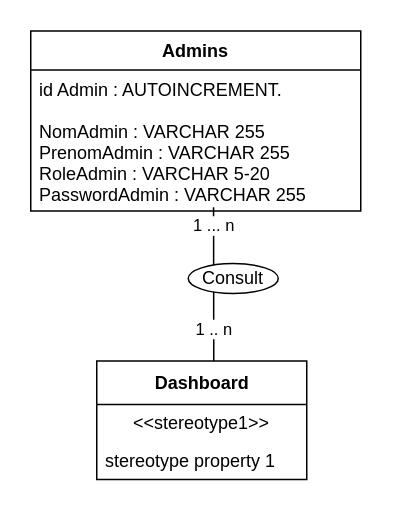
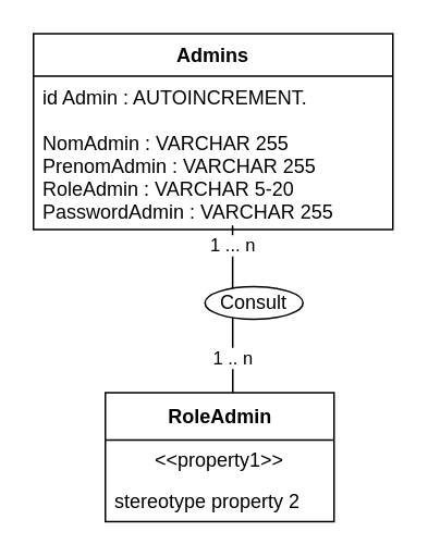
- <mxCell id="7" value="Dashboard" style="swimlane;fontStyle=1;align=center;verticalAlign=middle;childLayout=stackLayout;horizontal=1;startSize=29;horizontalStack=0;resizeParent=1;resizeParentMax=0;resizeLast=0;collapsible=0;marginBottom=0;html=1;" vertex="1" parent="1"><mxGeometry x="64" y="240" width="140" height="79" as="geometry" /></mxCell>
+ <mxCell id="7" value="RoleAdmin" style="swimlane;fontStyle=1;align=center;verticalAlign=middle;childLayout=stackLayout;horizontal=1;startSize=29;horizontalStack=0;resizeParent=1;resizeParentMax=0;resizeLast=0;collapsible=0;marginBottom=0;html=1;" vertex="1" parent="1"><mxGeometry x="64" y="240" width="140" height="79" as="geometry" /></mxCell>
- <mxCell id="8" value="&amp;lt;&amp;lt;stereotype1&amp;gt;&amp;gt;" style="text;html=1;strokeColor=none;fillColor=none;align=center;verticalAlign=middle;spacingLeft=4;spacingRight=4;overflow=hidden;rotatable=0;points=[[0,0.5],[1,0.5]];portConstraint=eastwest;" vertex="1" parent="7"><mxGeometry y="29" width="140" height="25" as="geometry" /></mxCell>
+ <mxCell id="8" value="&amp;lt;&amp;lt;property1&amp;gt;&amp;gt;" style="text;html=1;strokeColor=none;fillColor=none;align=center;verticalAlign=middle;spacingLeft=4;spacingRight=4;overflow=hidden;rotatable=0;points=[[0,0.5],[1,0.5]];portConstraint=eastwest;" vertex="1" parent="7"><mxGeometry y="29" width="140" height="25" as="geometry" /></mxCell>
- <mxCell id="9" value="stereotype property 1" style="text;html=1;strokeColor=none;fillColor=none;align=left;verticalAlign=middle;spacingLeft=4;spacingRight=4;overflow=hidden;rotatable=0;points=[[0,0.5],[1,0.5]];portConstraint=eastwest;" vertex="1" parent="7"><mxGeometry y="54" width="140" height="25" as="geometry" /></mxCell>
+ <mxCell id="9" value="stereotype property 2" style="text;html=1;strokeColor=none;fillColor=none;align=left;verticalAlign=middle;spacingLeft=4;spacingRight=4;overflow=hidden;rotatable=0;points=[[0,0.5],[1,0.5]];portConstraint=eastwest;" vertex="1" parent="7"><mxGeometry y="54" width="140" height="25" as="geometry" /></mxCell>
